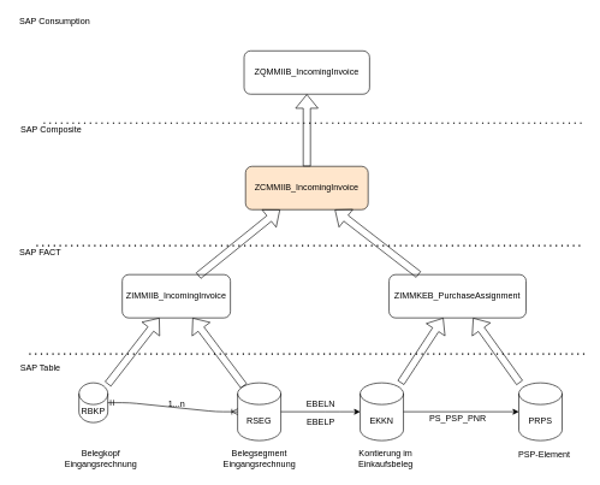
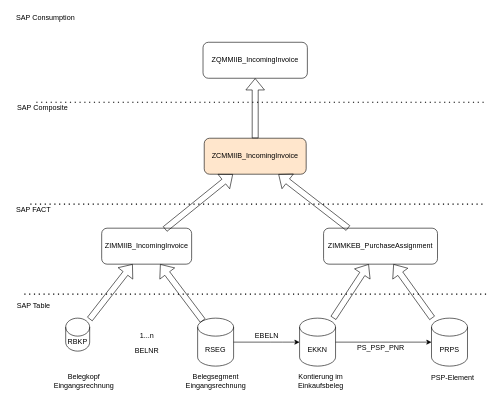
- <mxCell id="13" value="" style="edgeStyle=entityRelationEdgeStyle;fontSize=12;html=1;endArrow=ERoneToMany;startArrow=ERmandOne;" edge="1" parent="1" source="8" target="9"><mxGeometry width="100" height="100" relative="1" as="geometry"><mxPoint x="270" y="750" as="sourcePoint" /><mxPoint x="370" y="650" as="targetPoint" /></mxGeometry></mxCell>
+ <mxCell id="33" value="BELNR" style="text;html=1;align=center;verticalAlign=middle;resizable=0;points=[];autosize=1;strokeColor=none;" vertex="1" parent="1"><mxGeometry x="214" y="575" width="60" height="20" as="geometry" /></mxCell>
- <mxCell id="26" value="EBELP" style="text;html=1;align=center;verticalAlign=middle;resizable=0;points=[];autosize=1;strokeColor=none;" vertex="1" parent="1"><mxGeometry x="419" y="575" width="50" height="20" as="geometry" /></mxCell>
